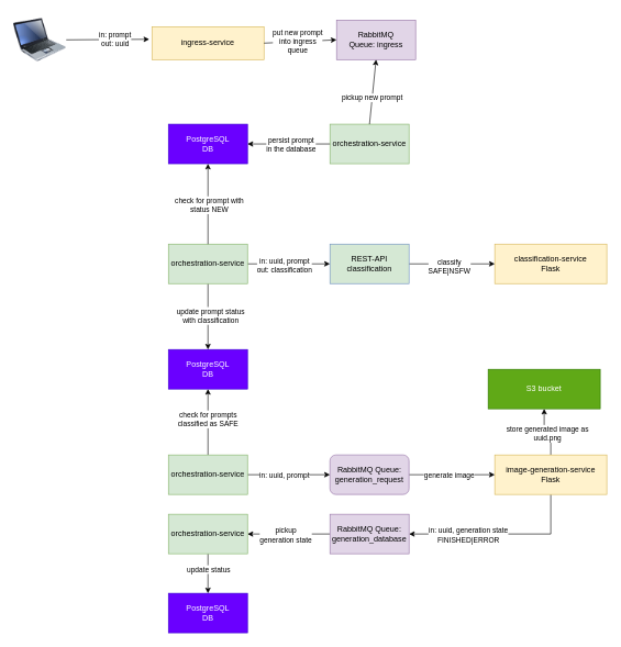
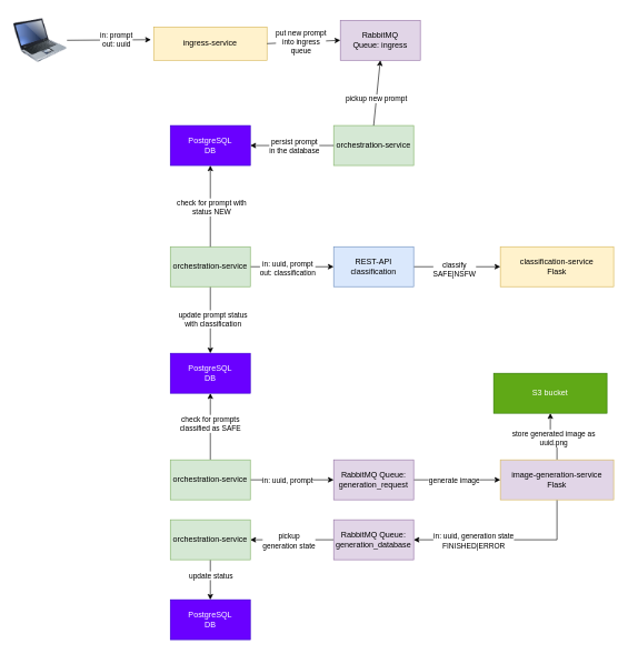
- <mxCell id="30" value="REST-API&lt;br&gt;classification" style="rounded=0;whiteSpace=wrap;html=1;fillColor=#d5e8d4;strokeColor=#6c8ebf;" parent="1" vertex="1"><mxGeometry x="500" y="370" width="120" height="60" as="geometry" /></mxCell>
+ <mxCell id="30" value="REST-API&lt;br&gt;classification" style="rounded=0;whiteSpace=wrap;html=1;fillColor=#dae8fc;strokeColor=#6c8ebf;" parent="1" vertex="1"><mxGeometry x="500" y="370" width="120" height="60" as="geometry" /></mxCell>
- <mxCell id="33" value="RabbitMQ Queue: generation_request" style="whiteSpace=wrap;html=1;fillColor=#e1d5e7;strokeColor=#9673a6;rounded=1;" parent="1" vertex="1"><mxGeometry x="500" y="690" width="120" height="60" as="geometry" /></mxCell>
+ <mxCell id="33" value="RabbitMQ Queue: generation_request" style="rounded=0;whiteSpace=wrap;html=1;fillColor=#e1d5e7;strokeColor=#9673a6;" parent="1" vertex="1"><mxGeometry x="500" y="690" width="120" height="60" as="geometry" /></mxCell>
- <mxCell id="13" value="image-generation-service&lt;br&gt;Flask" style="rounded=0;whiteSpace=wrap;html=1;fillColor=#fff2cc;strokeColor=#d6b656;" parent="1" vertex="1"><mxGeometry x="750" y="690" width="170" height="60" as="geometry" /></mxCell>
+ <mxCell id="13" value="image-generation-service&lt;br&gt;Flask" style="rounded=0;whiteSpace=wrap;html=1;fillColor=#e1d5e7;strokeColor=#d6b656;" parent="1" vertex="1"><mxGeometry x="750" y="690" width="170" height="60" as="geometry" /></mxCell>
